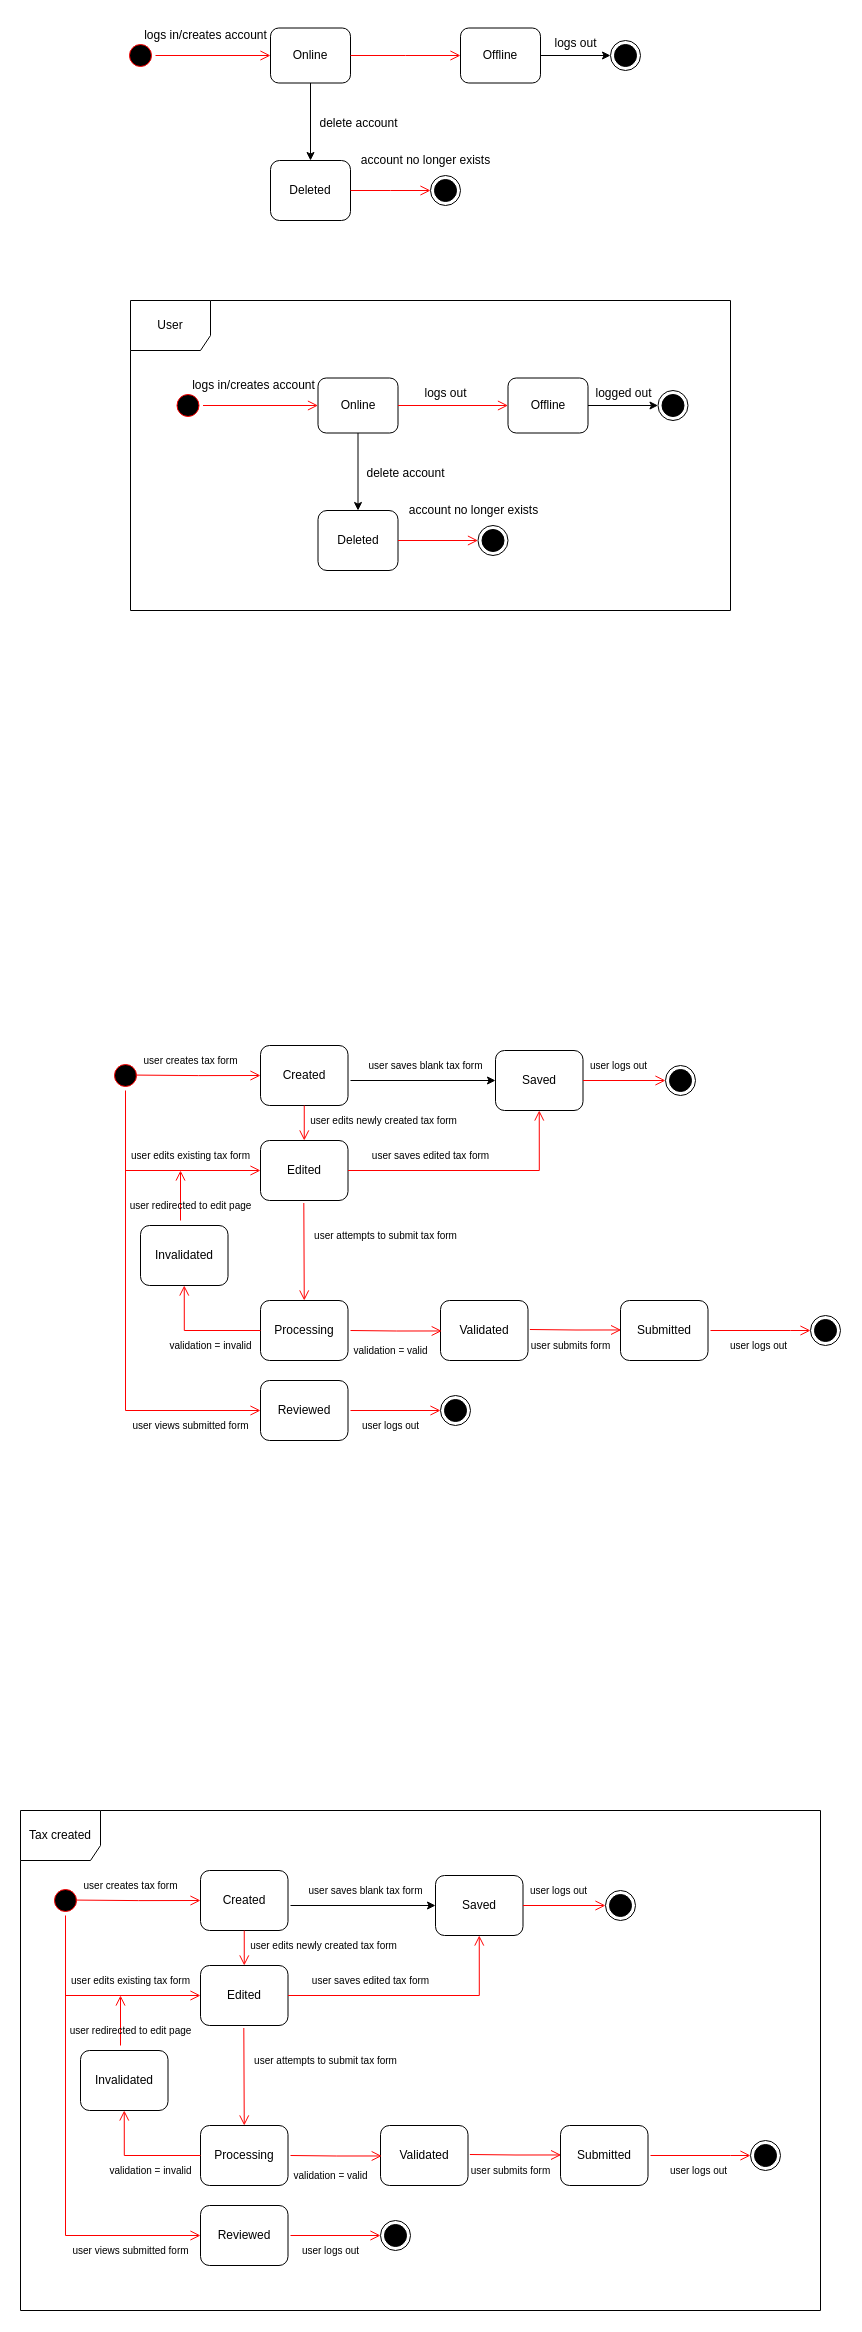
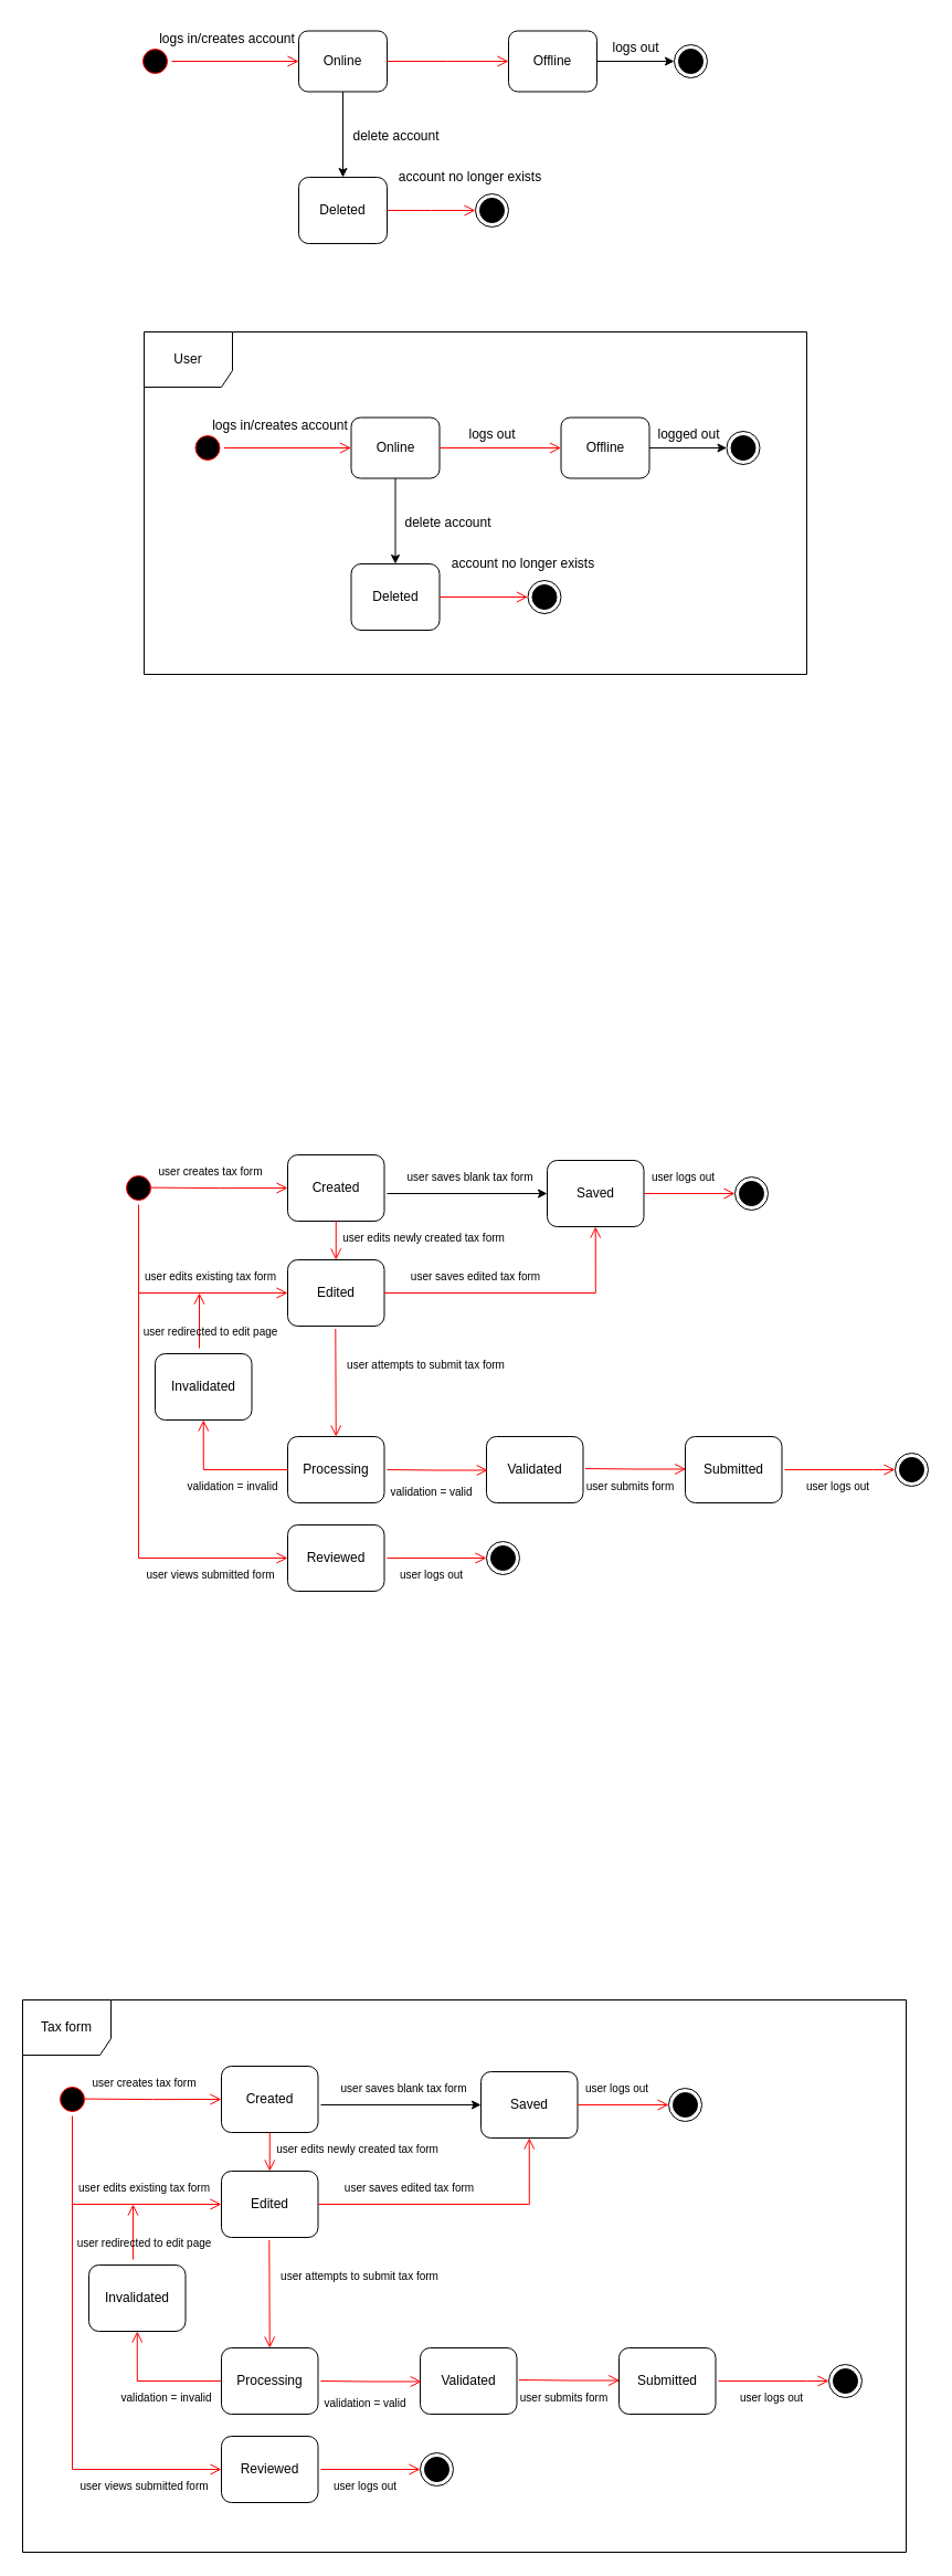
- <mxCell id="4" value="Tax created" style="shape=umlFrame;whiteSpace=wrap;html=1;pointerEvents=0;width=80;height=50;" vertex="1" parent="1"><mxGeometry x="20" y="1810" width="800" height="500" as="geometry" /></mxCell>
+ <mxCell id="4" value="Tax form" style="shape=umlFrame;whiteSpace=wrap;html=1;pointerEvents=0;width=80;height=50;" vertex="1" parent="1"><mxGeometry x="20" y="1810" width="800" height="500" as="geometry" /></mxCell>
